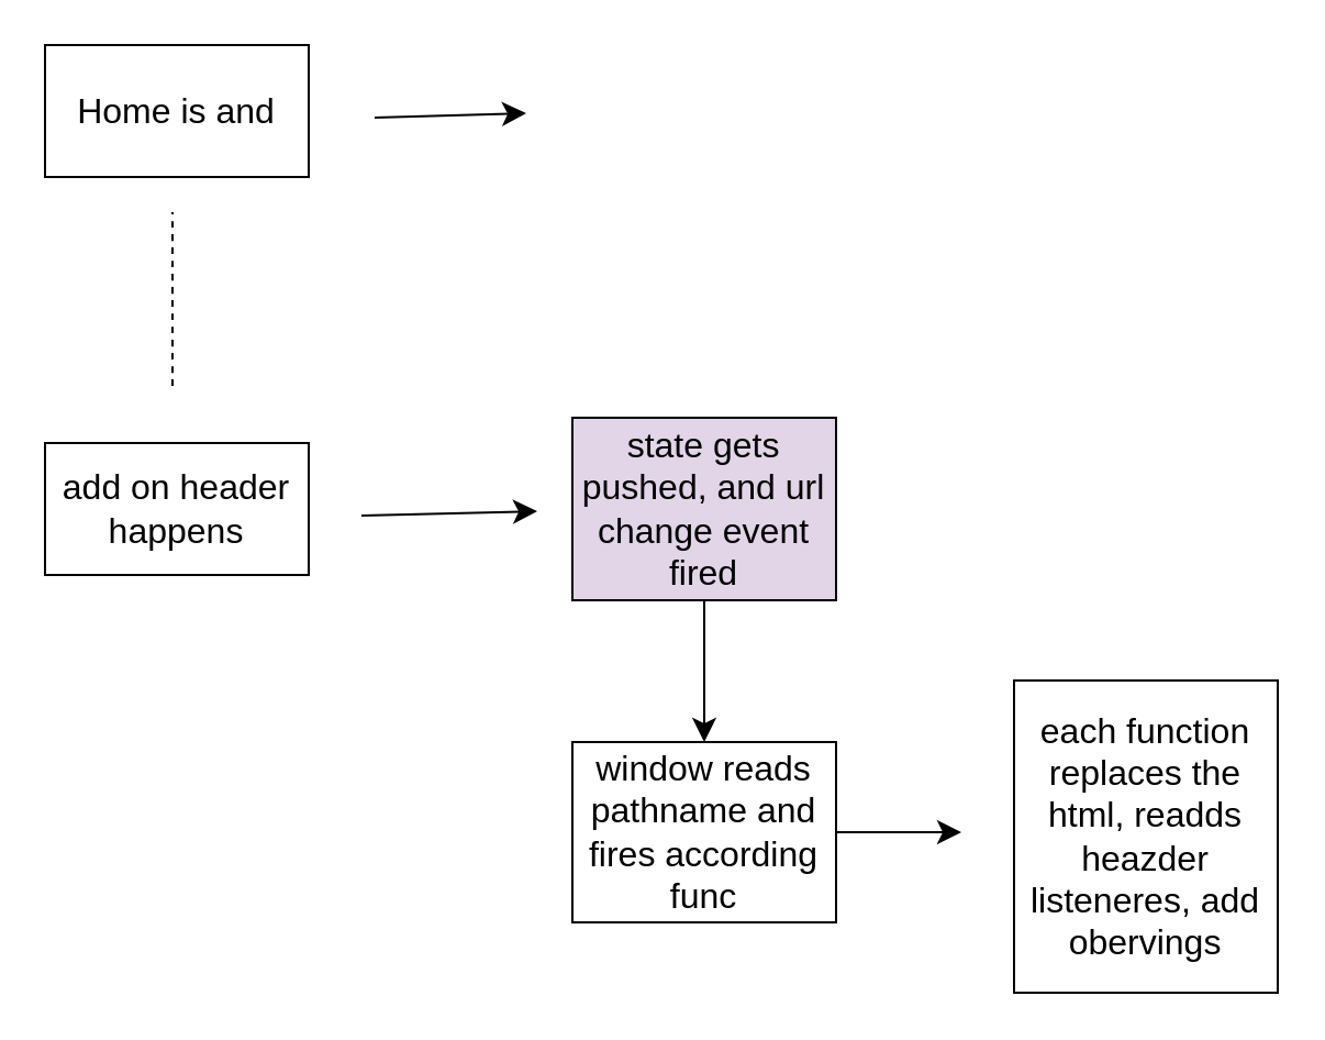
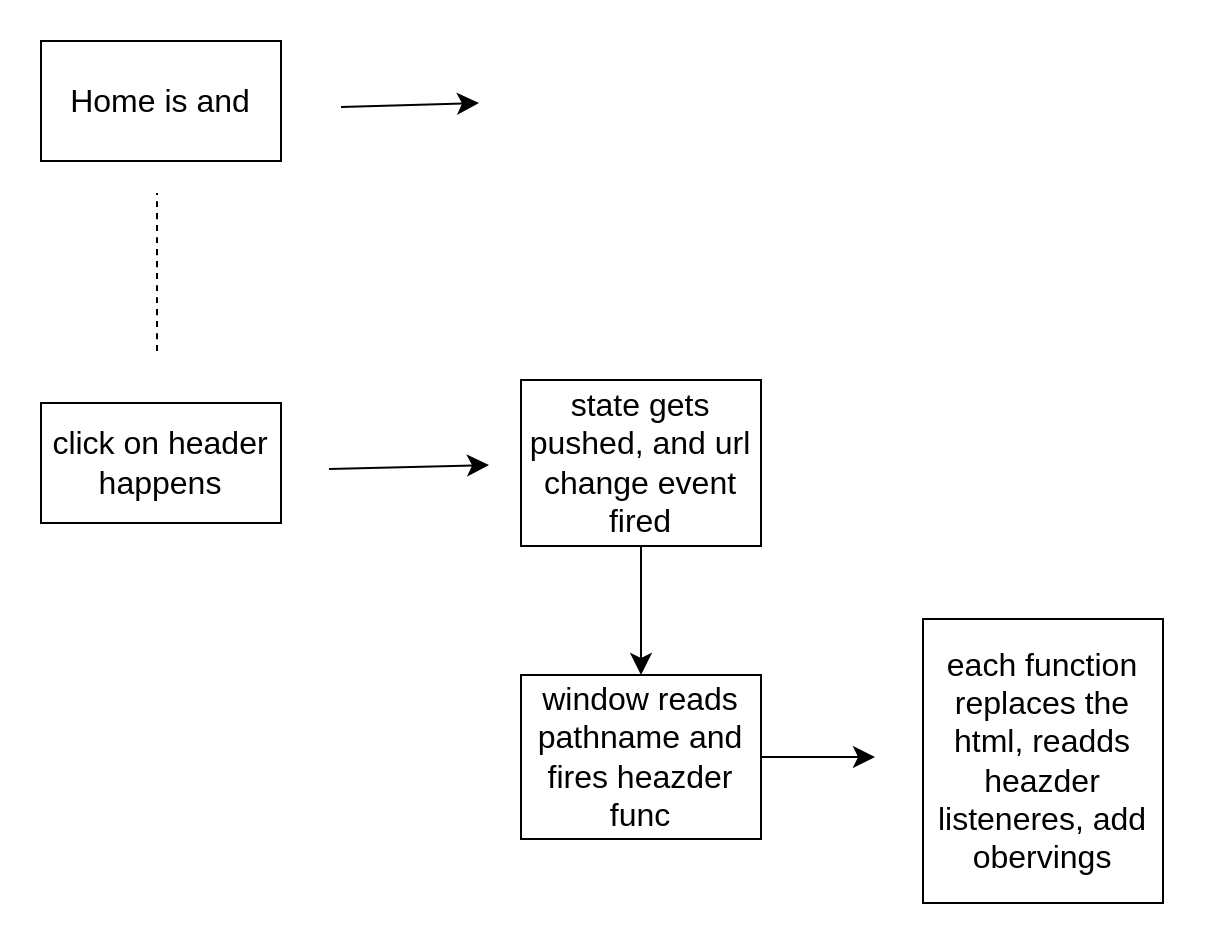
- <mxCell id="5" value="add on header happens" style="rounded=0;whiteSpace=wrap;html=1;fontSize=16;" vertex="1" parent="1"><mxGeometry x="20" y="201" width="120" height="60" as="geometry" /></mxCell>
+ <mxCell id="5" value="click on header happens" style="rounded=0;whiteSpace=wrap;html=1;fontSize=16;" vertex="1" parent="1"><mxGeometry x="20" y="201" width="120" height="60" as="geometry" /></mxCell>
- <mxCell id="8" value="state gets pushed, and url change event fired" style="rounded=0;whiteSpace=wrap;html=1;fontSize=16;fillColor=#e1d5e7;" vertex="1" parent="1"><mxGeometry x="260" y="189.5" width="120" height="83" as="geometry" /></mxCell>
+ <mxCell id="8" value="state gets pushed, and url change event fired" style="rounded=0;whiteSpace=wrap;html=1;fontSize=16;" vertex="1" parent="1"><mxGeometry x="260" y="189.5" width="120" height="83" as="geometry" /></mxCell>
- <mxCell id="10" value="window reads pathname and fires according func" style="rounded=0;whiteSpace=wrap;html=1;fontSize=16;" vertex="1" parent="1"><mxGeometry x="260" y="337" width="120" height="82" as="geometry" /></mxCell>
+ <mxCell id="10" value="window reads pathname and fires heazder func" style="rounded=0;whiteSpace=wrap;html=1;fontSize=16;" vertex="1" parent="1"><mxGeometry x="260" y="337" width="120" height="82" as="geometry" /></mxCell>
